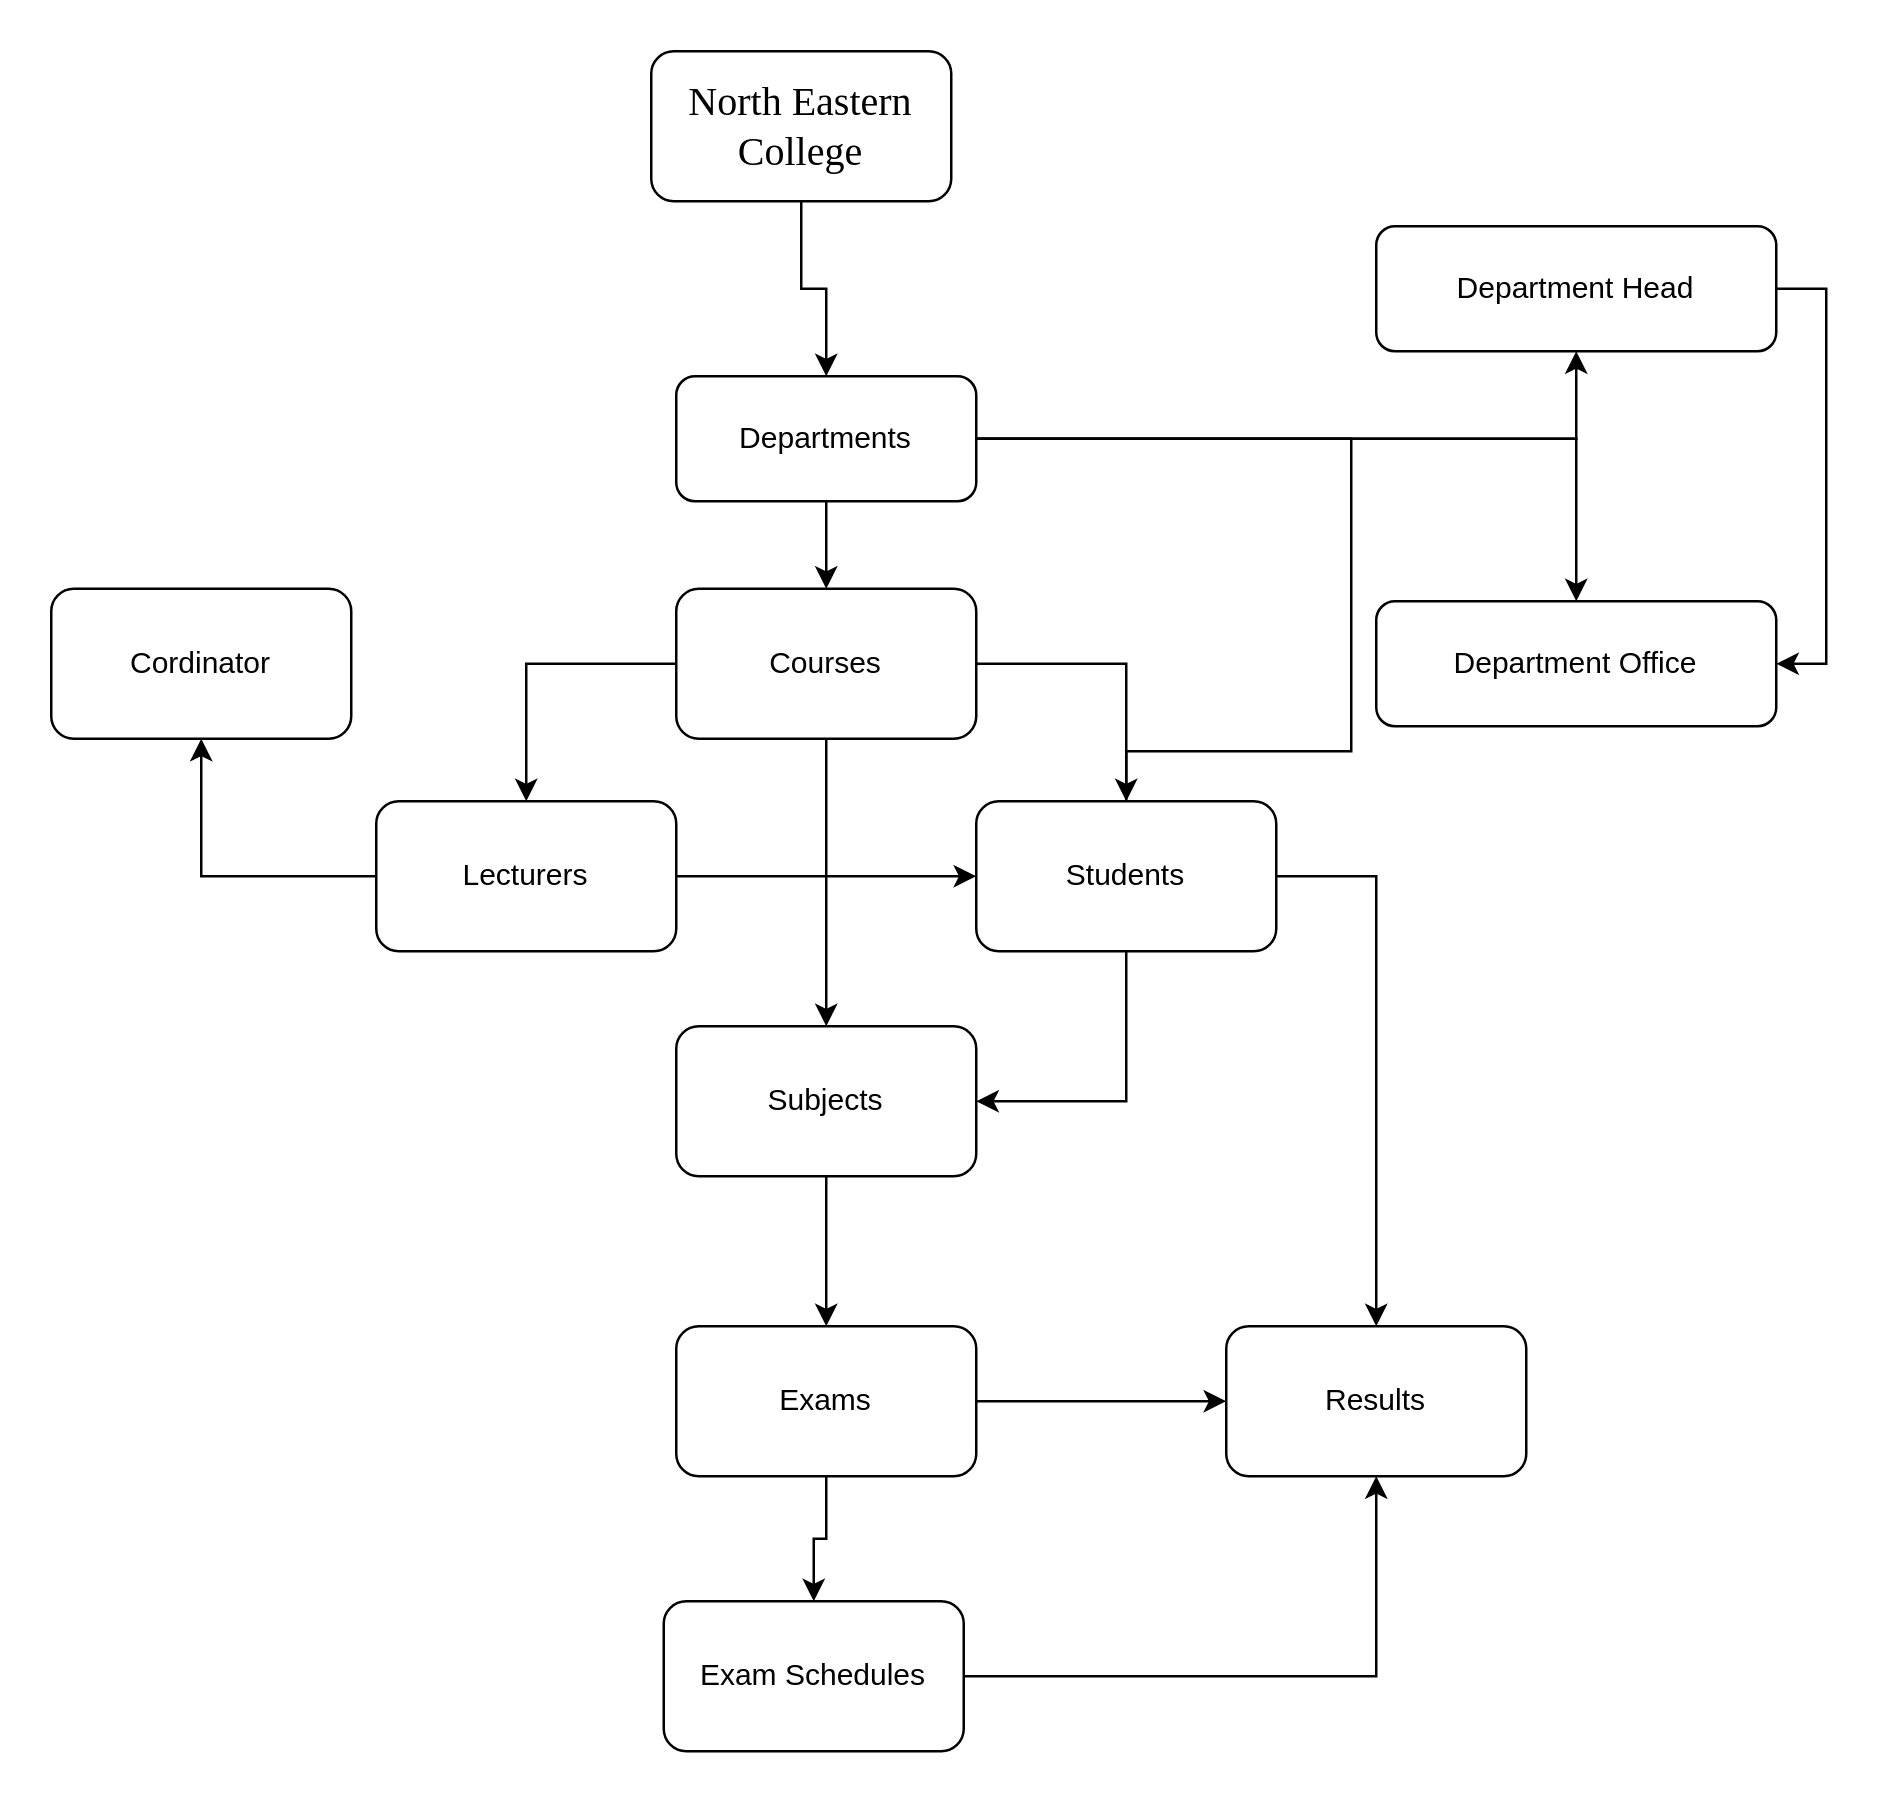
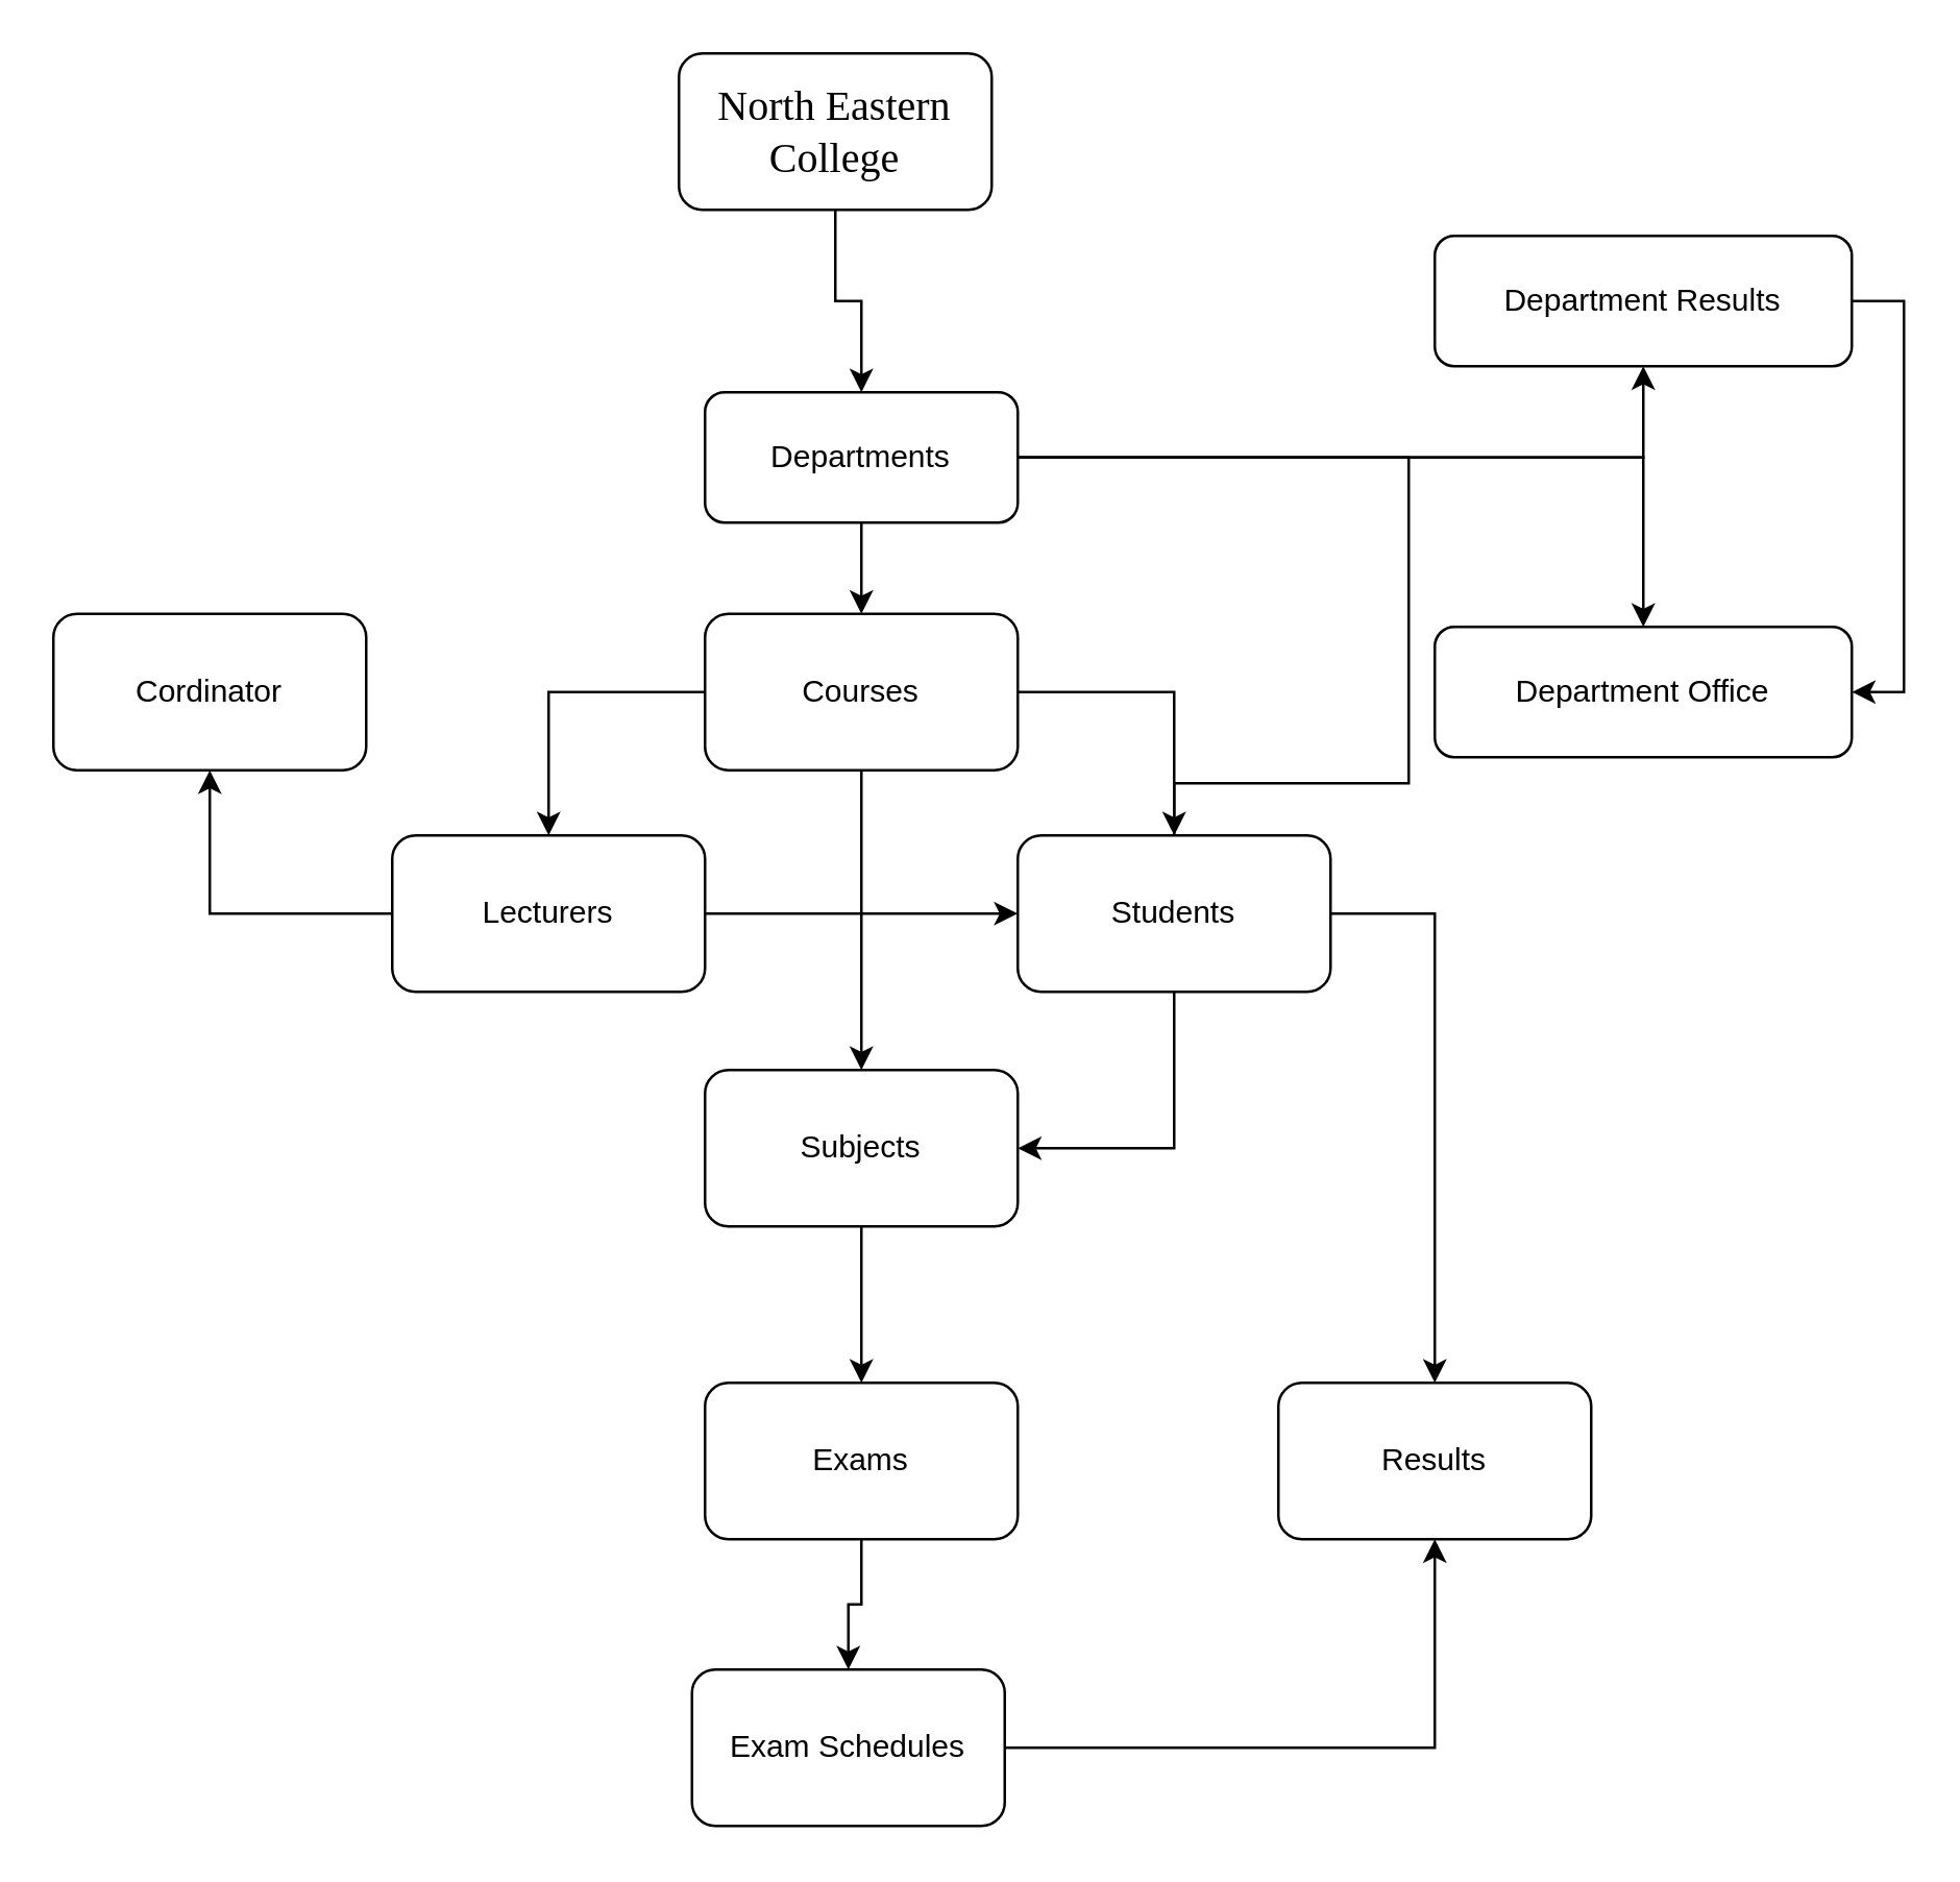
- <mxCell id="20" value="Department Head" style="rounded=1;whiteSpace=wrap;html=1;" vertex="1" parent="1"><mxGeometry x="550" y="90" width="160" height="50" as="geometry" /></mxCell>
+ <mxCell id="20" value="Department Results" style="rounded=1;whiteSpace=wrap;html=1;" vertex="1" parent="1"><mxGeometry x="550" y="90" width="160" height="50" as="geometry" /></mxCell>
- <mxCell id="23" style="edgeStyle=orthogonalEdgeStyle;rounded=0;orthogonalLoop=1;jettySize=auto;html=1;entryX=0;entryY=0.5;entryDx=0;entryDy=0;" edge="1" parent="1" source="24" target="25"><mxGeometry relative="1" as="geometry" /></mxCell>
